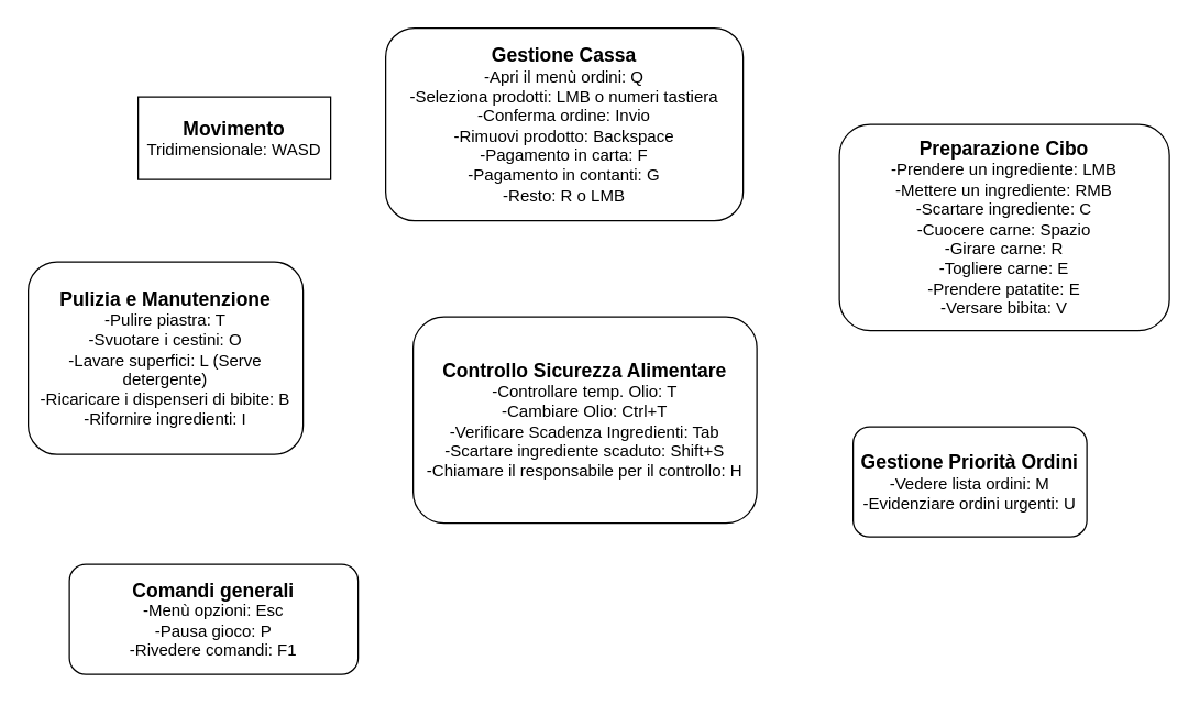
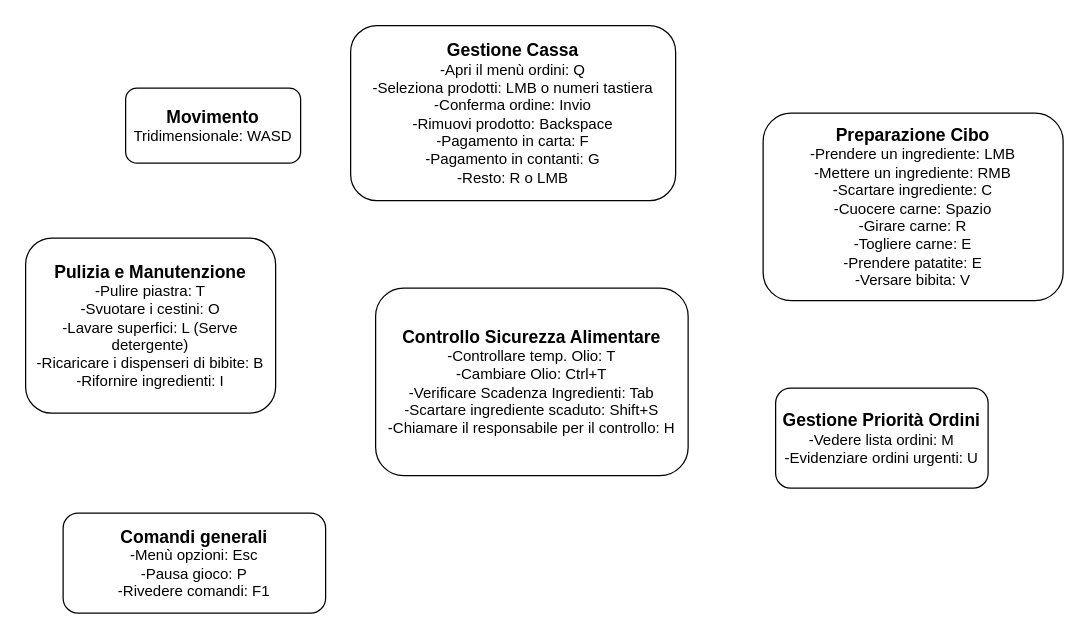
- <mxCell id="2" value="&lt;b&gt;&lt;font style=&quot;font-size: 14px;&quot;&gt;Movimento&lt;/font&gt;&lt;/b&gt;&lt;div&gt;Tridimensionale: WASD&lt;/div&gt;" style="whiteSpace=wrap;html=1;rounded=0;" vertex="1" parent="1"><mxGeometry x="100" y="70" width="140" height="60" as="geometry" /></mxCell>
+ <mxCell id="2" value="&lt;b&gt;&lt;font style=&quot;font-size: 14px;&quot;&gt;Movimento&lt;/font&gt;&lt;/b&gt;&lt;div&gt;Tridimensionale: WASD&lt;/div&gt;" style="rounded=1;whiteSpace=wrap;html=1;" vertex="1" parent="1"><mxGeometry x="100" y="70" width="140" height="60" as="geometry" /></mxCell>
